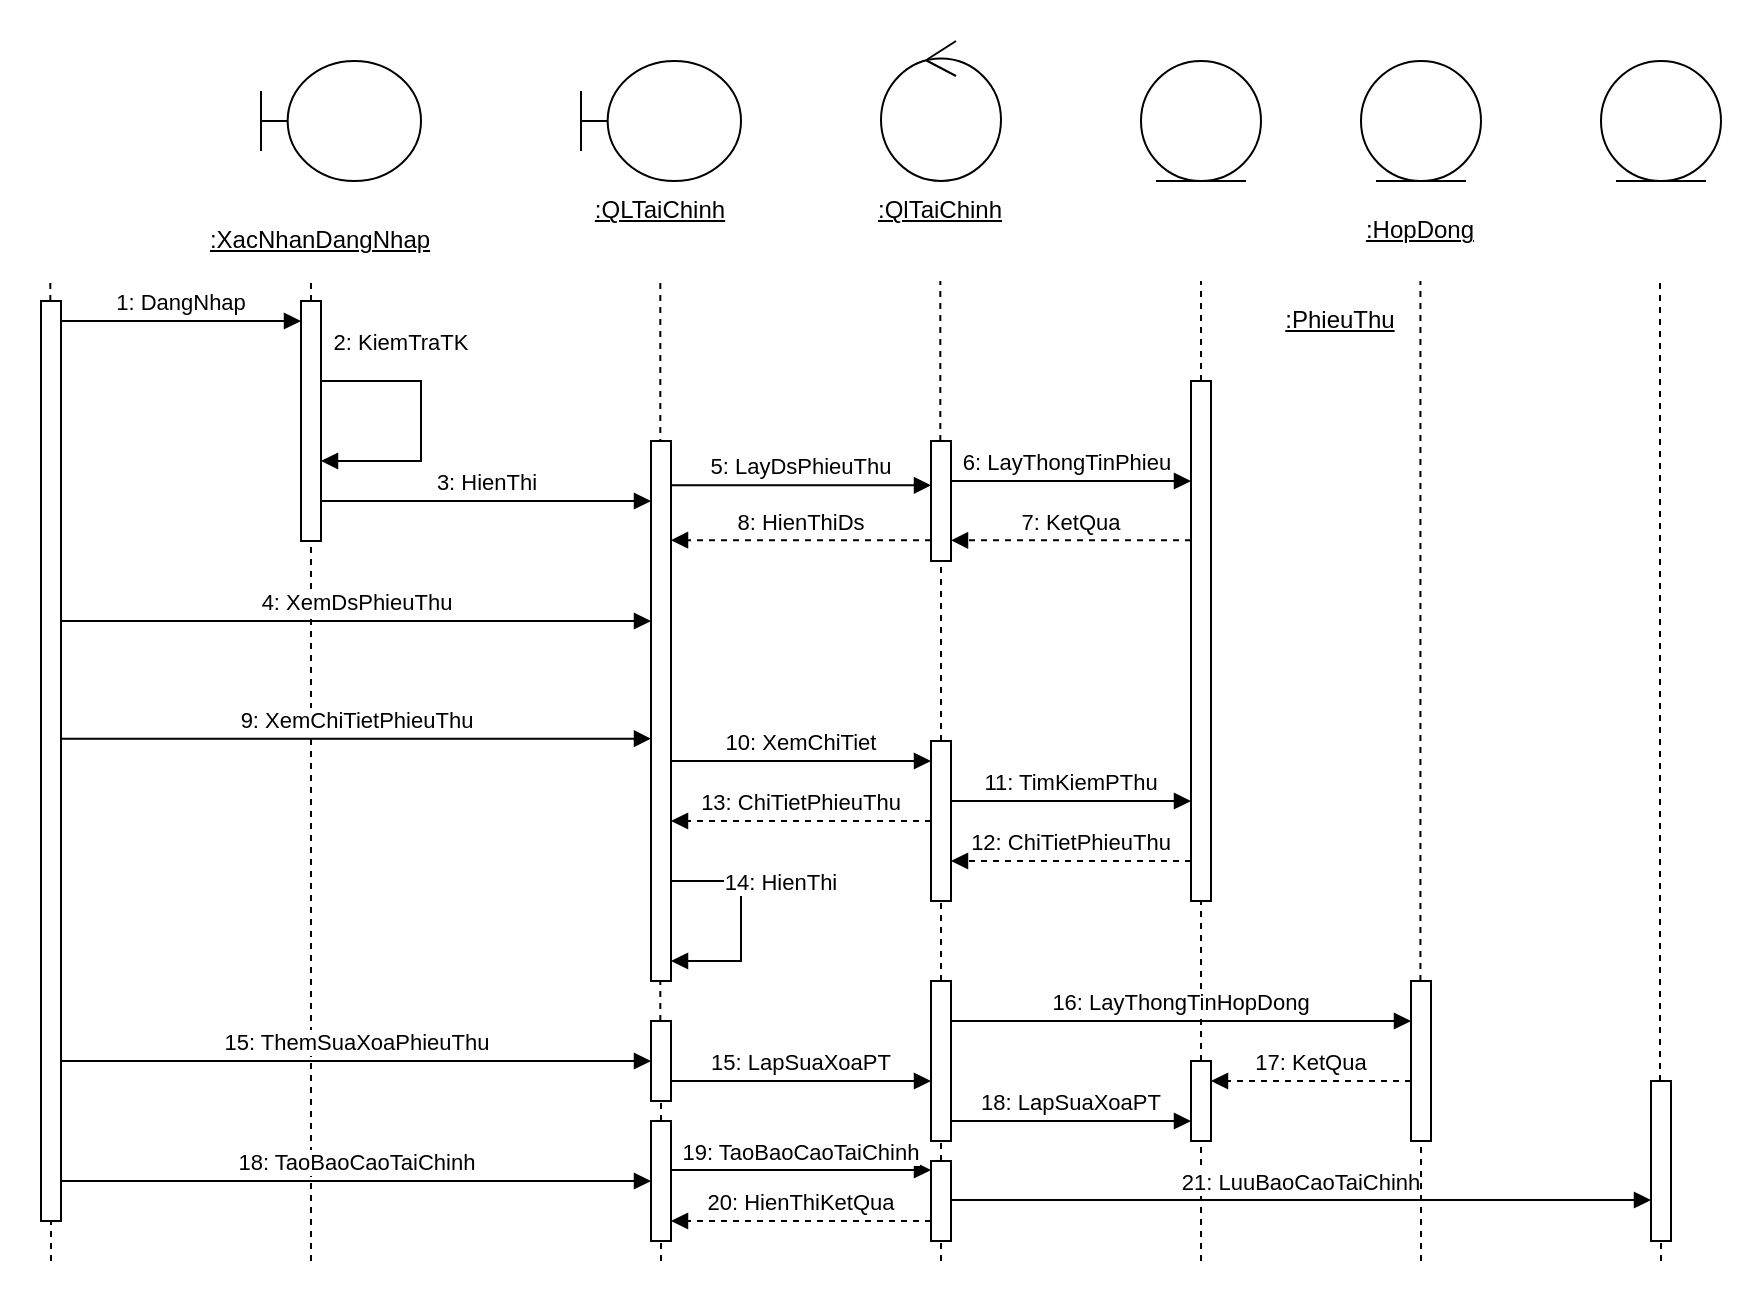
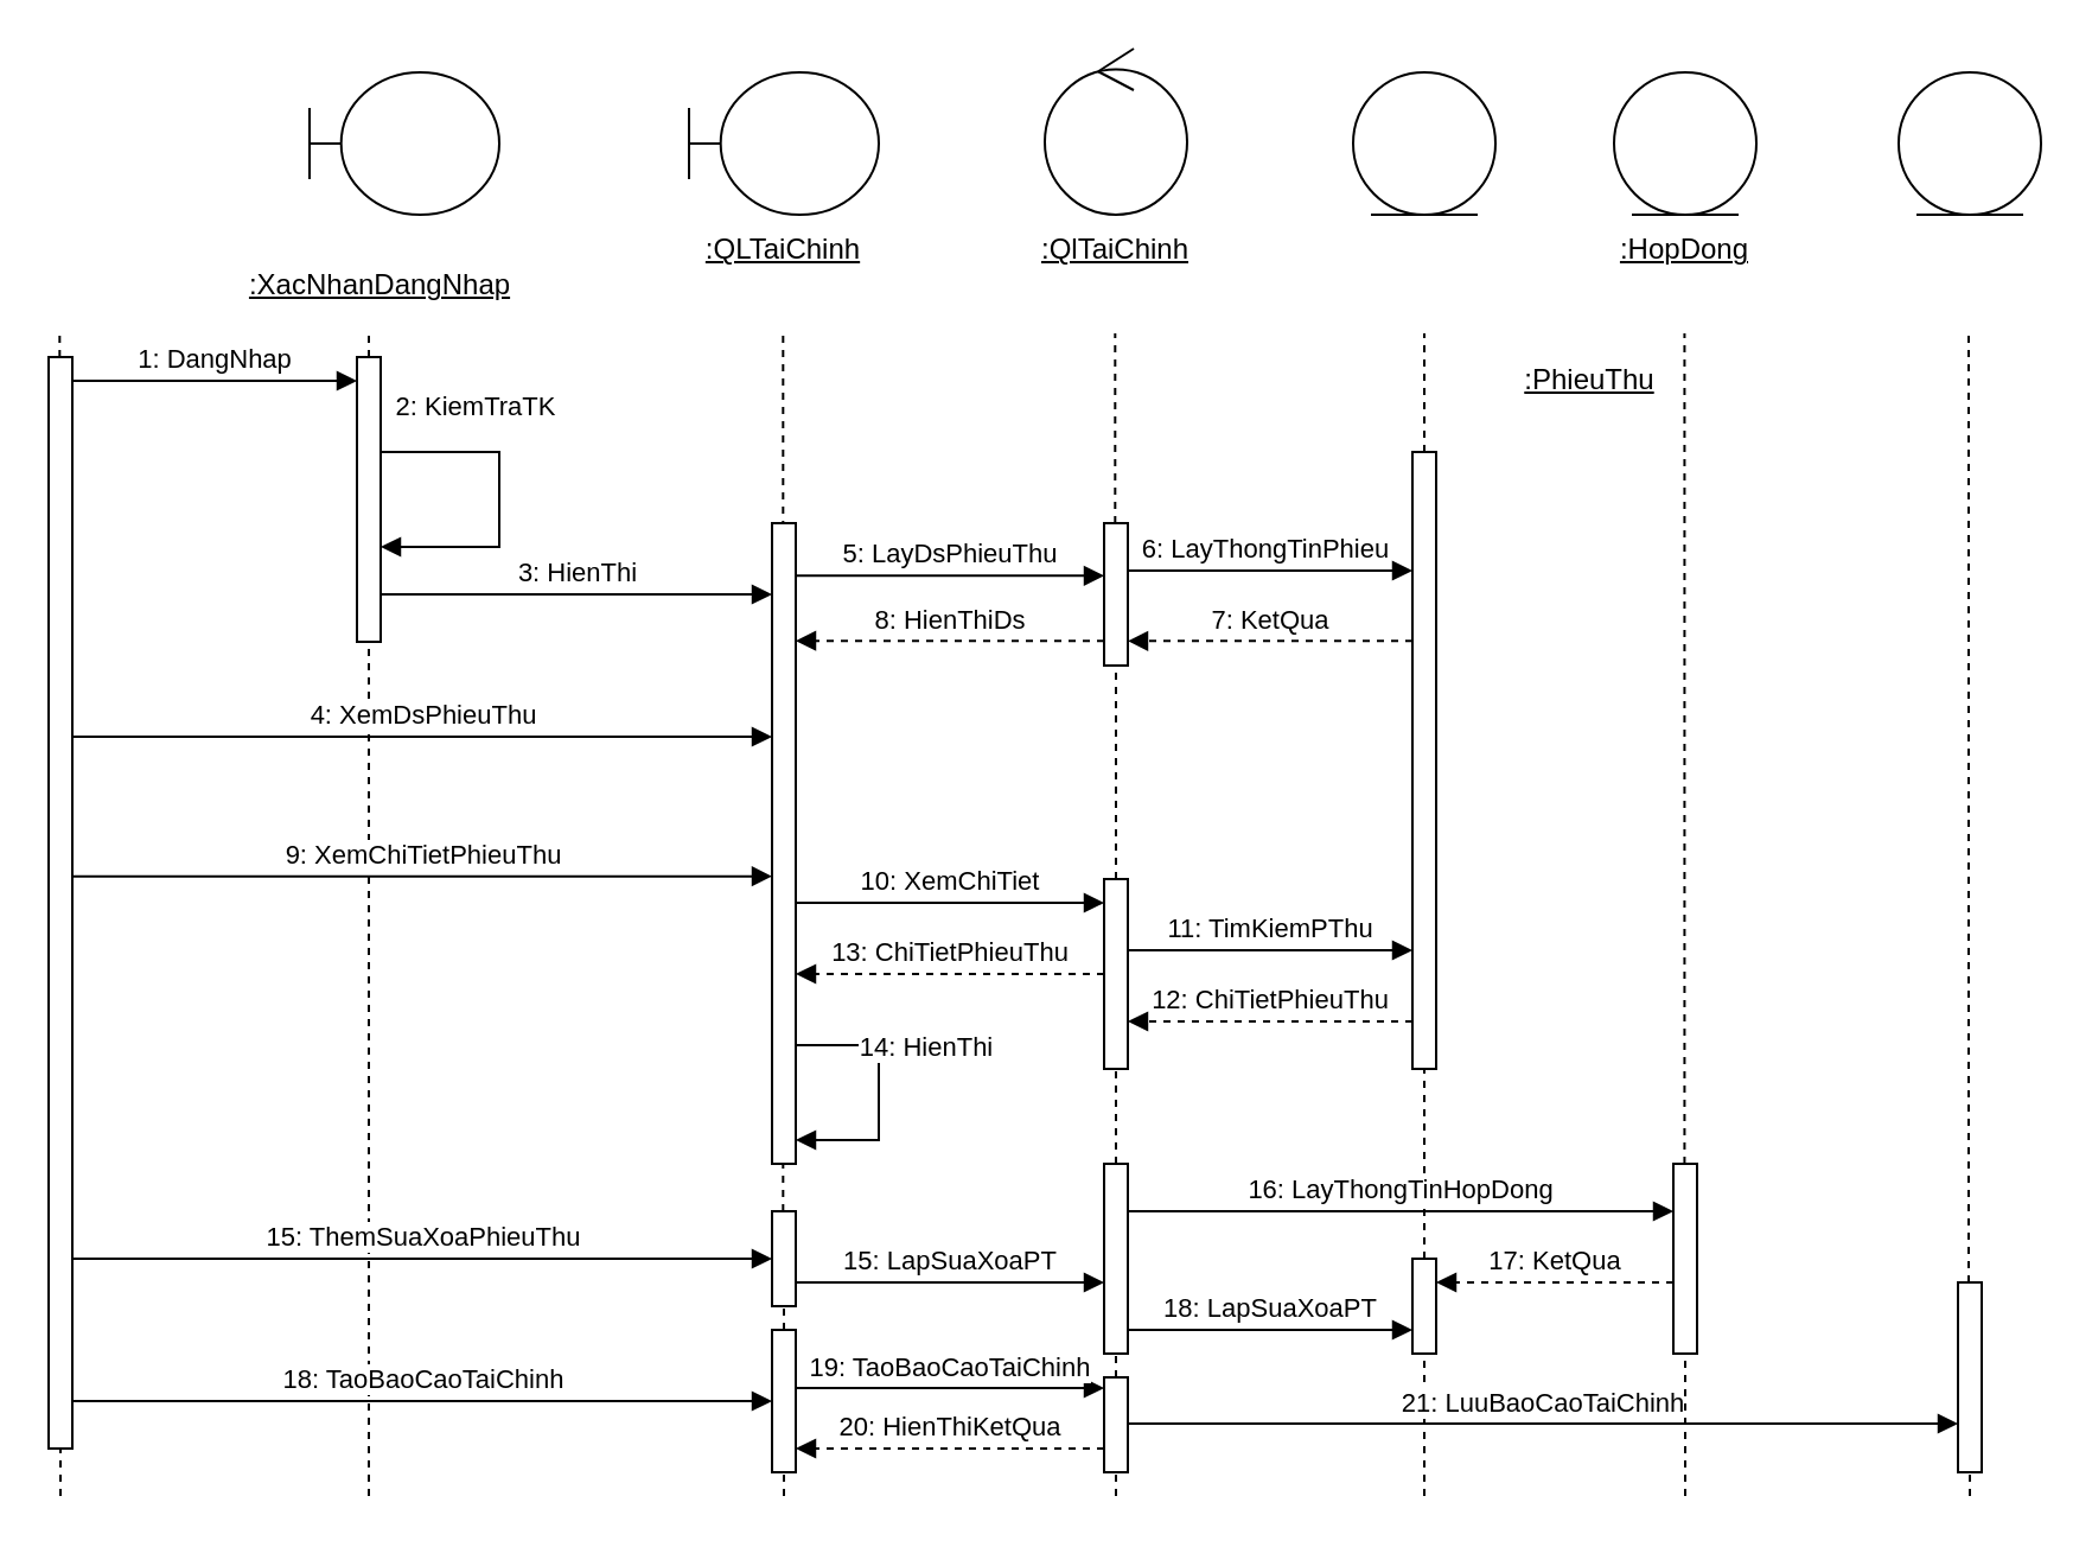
- <mxCell id="11" value="&lt;u&gt;:HopDong&lt;/u&gt;" style="text;html=1;align=center;verticalAlign=middle;whiteSpace=wrap;rounded=0;" parent="1" vertex="1"><mxGeometry x="680" y="100" width="60" height="30" as="geometry" /></mxCell>
+ <mxCell id="11" value="&lt;u&gt;:HopDong&lt;/u&gt;" style="text;html=1;align=center;verticalAlign=middle;whiteSpace=wrap;rounded=0;" parent="1" vertex="1"><mxGeometry x="680" y="90" width="60" height="30" as="geometry" /></mxCell>
